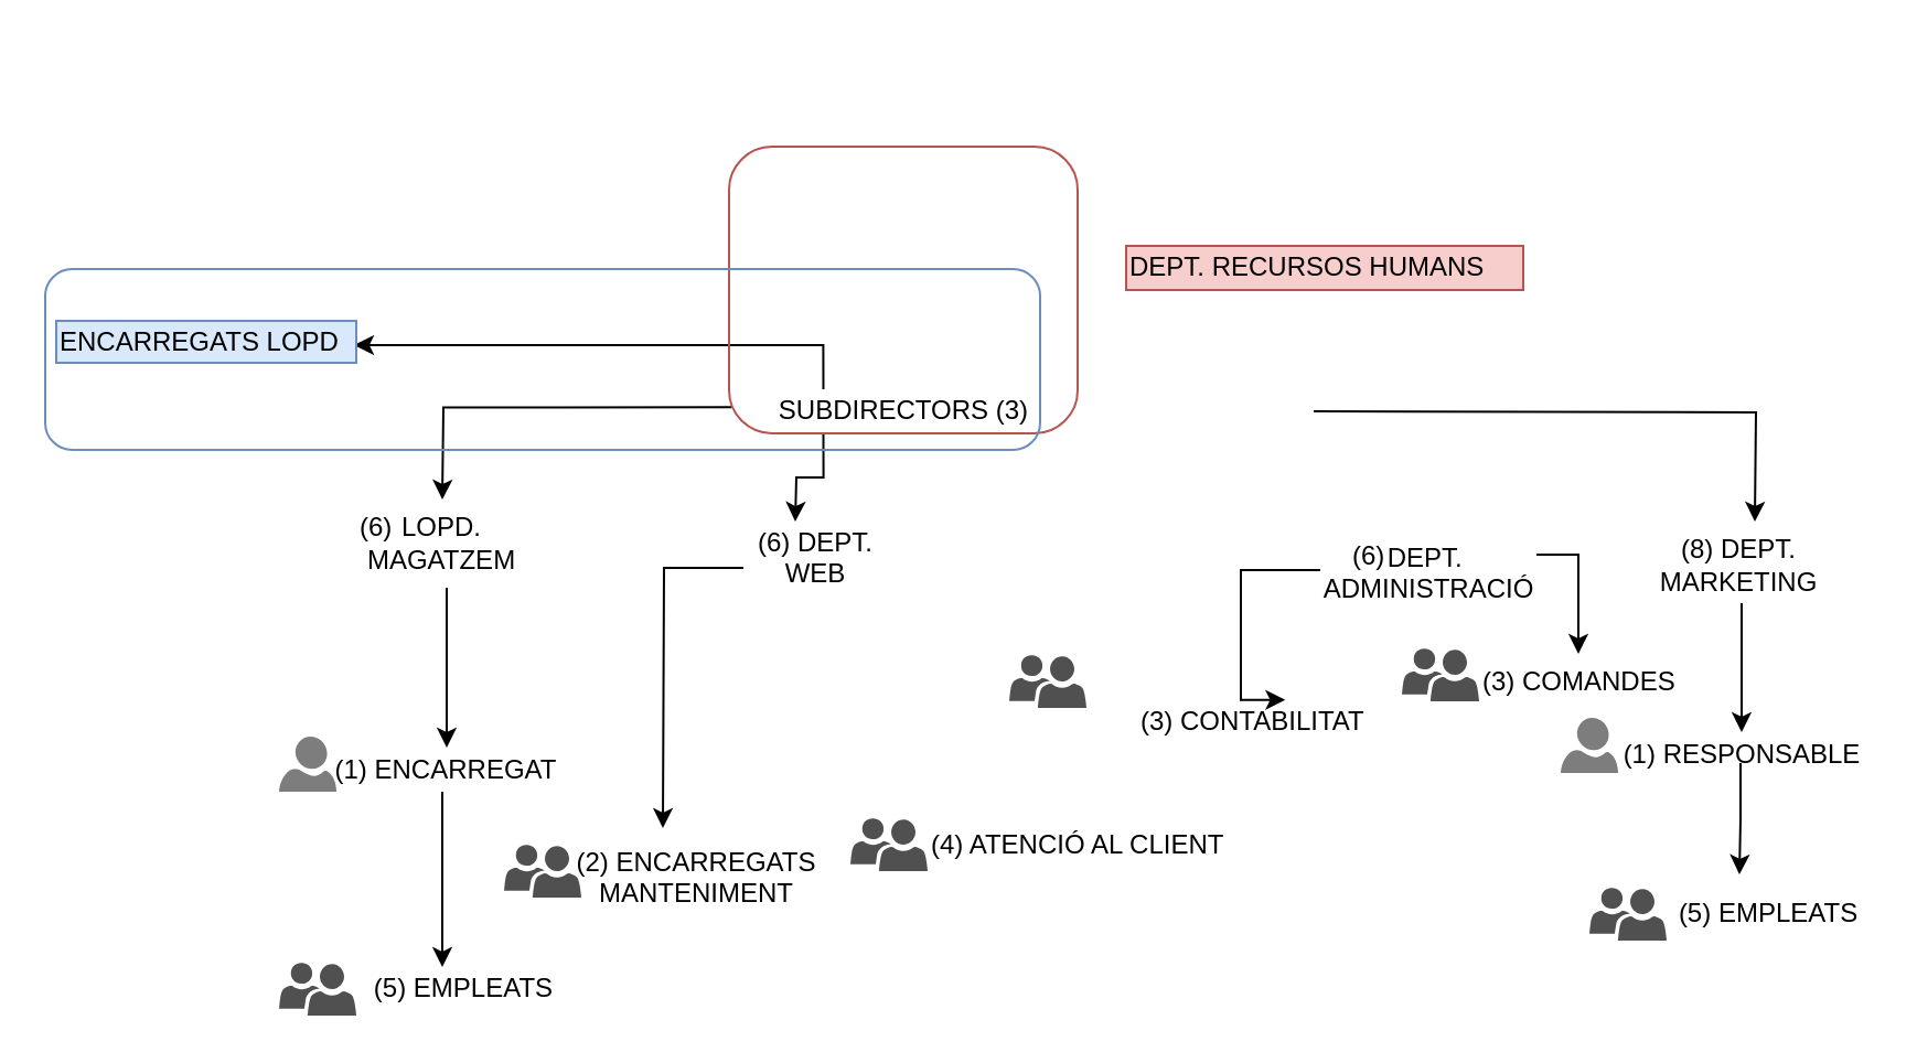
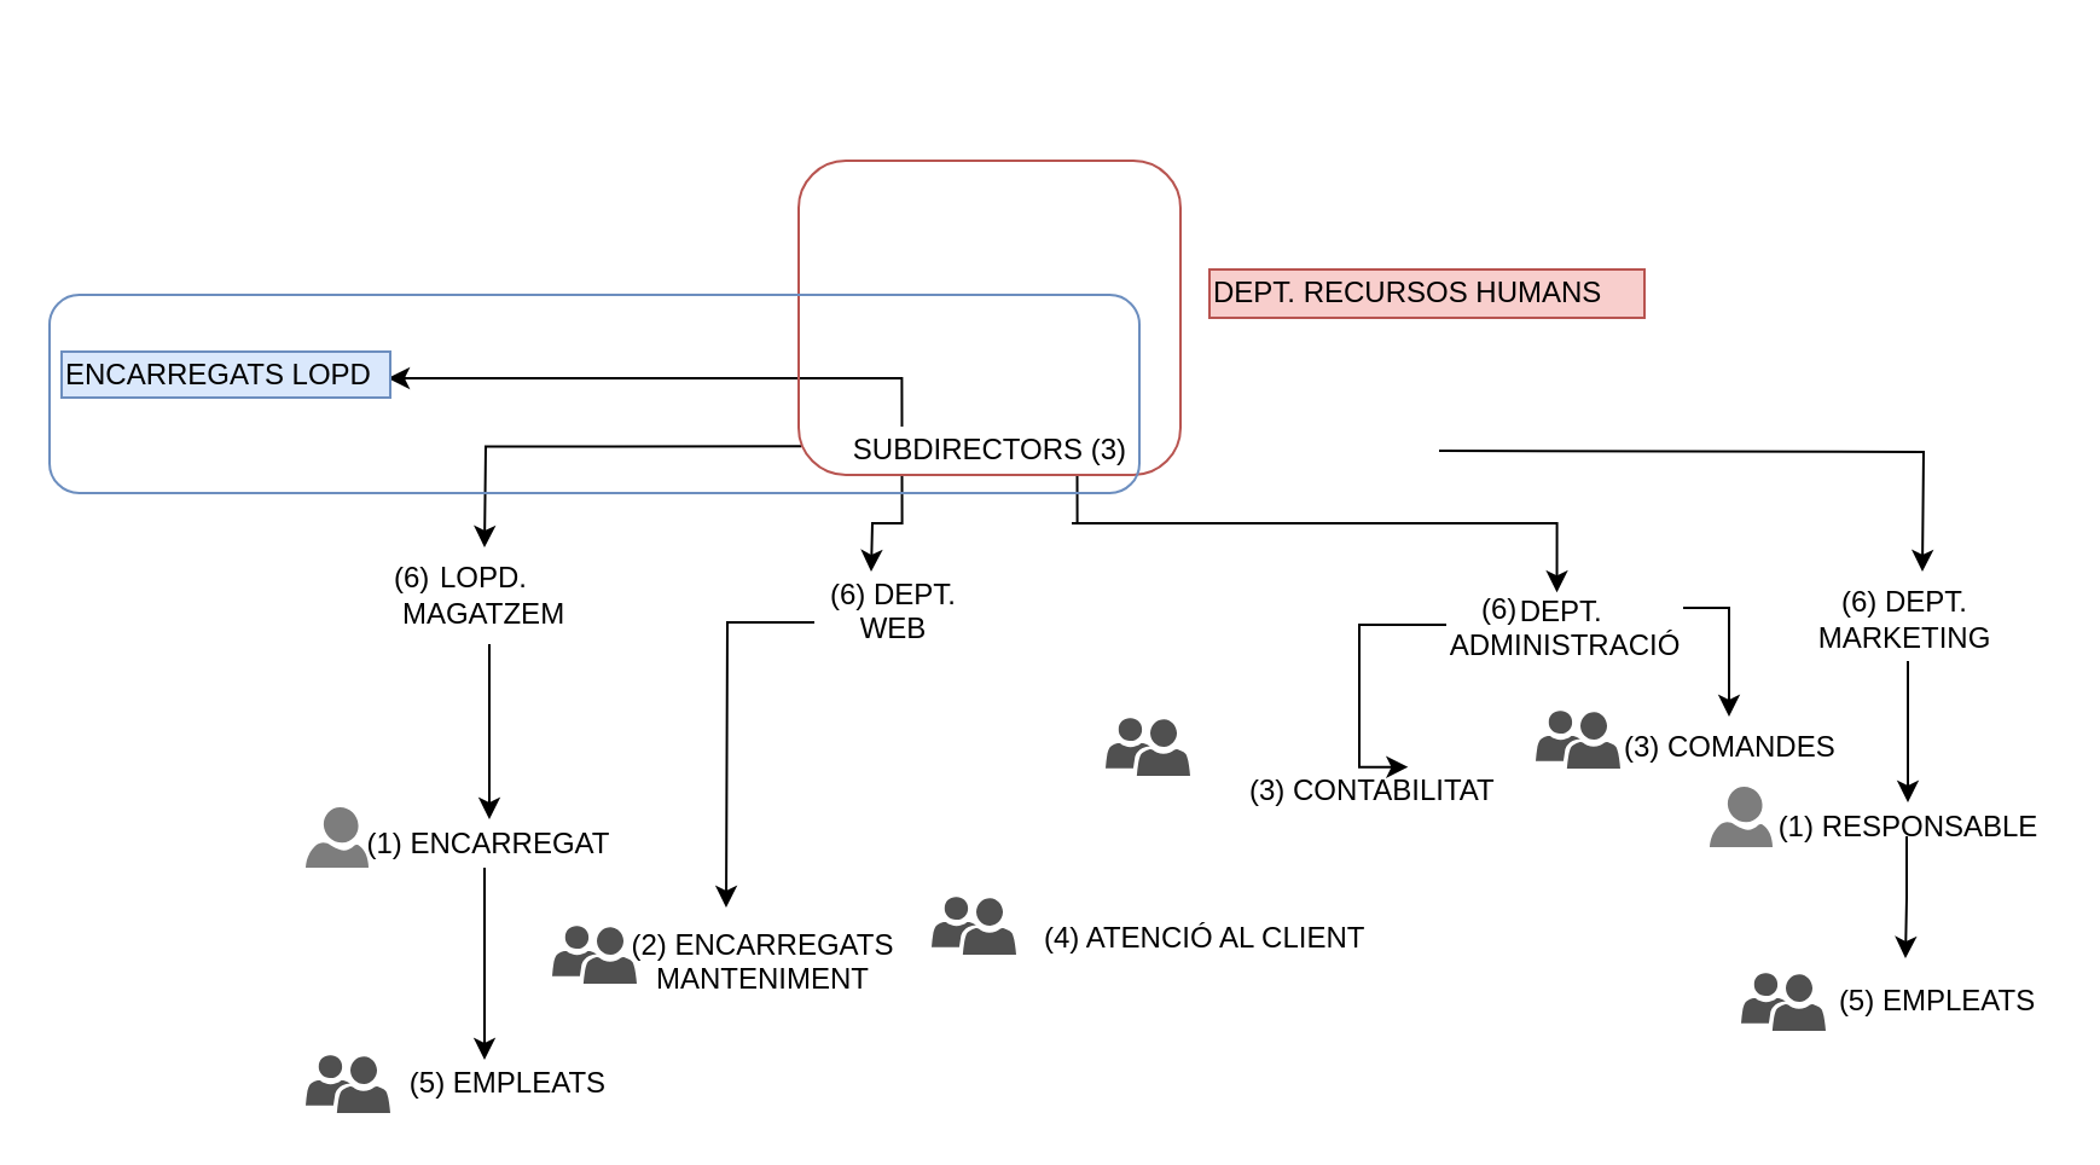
- <mxCell id="20" value="DEPT. RECURSOS HUMANS" style="text;html=1;resizable=0;points=[];autosize=1;align=left;verticalAlign=top;spacingTop=-4;fillColor=#f8cecc;strokeColor=#b85450;" parent="1" vertex="1"><mxGeometry x="510" y="111" width="180" height="20" as="geometry" /></mxCell>
+ <mxCell id="20" value="DEPT. RECURSOS HUMANS" style="text;html=1;resizable=0;points=[];autosize=1;align=left;verticalAlign=top;spacingTop=-4;fillColor=#f8cecc;strokeColor=#b85450;" parent="1" vertex="1"><mxGeometry x="500" y="111" width="180" height="20" as="geometry" /></mxCell>
+ <mxCell id="3" style="edgeStyle=orthogonalEdgeStyle;rounded=0;orthogonalLoop=1;jettySize=auto;html=1;exitX=0.75;exitY=1;exitDx=0;exitDy=0;entryX=0.467;entryY=0.054;entryDx=0;entryDy=0;entryPerimeter=0;" parent="1" source="7" target="19" edge="1"><mxGeometry relative="1" as="geometry"><mxPoint x="500" y="236" as="targetPoint" /><Array as="points"><mxPoint x="443" y="216" /><mxPoint x="536" y="216" /></Array></mxGeometry></mxCell>
- <mxCell id="9" value="(8) DEPT. MARKETING" style="text;html=1;strokeColor=none;fillColor=none;align=center;verticalAlign=middle;whiteSpace=wrap;rounded=0;" parent="1" vertex="1"><mxGeometry x="746" y="246" width="84" height="20" as="geometry" /></mxCell>
+ <mxCell id="9" value="(6) DEPT. MARKETING" style="text;html=1;strokeColor=none;fillColor=none;align=center;verticalAlign=middle;whiteSpace=wrap;rounded=0;" parent="1" vertex="1"><mxGeometry x="746" y="246" width="84" height="20" as="geometry" /></mxCell>
- <mxCell id="22" value="(4) ATENCIÓ AL CLIENT" style="text;html=1;resizable=0;points=[];autosize=1;align=left;verticalAlign=top;spacingTop=-4;" parent="1" vertex="1"><mxGeometry x="420" y="372.5" width="144" height="14" as="geometry" /></mxCell>
+ <mxCell id="22" value="(4) ATENCIÓ AL CLIENT" style="text;html=1;resizable=0;points=[];autosize=1;align=left;verticalAlign=top;spacingTop=-4;" parent="1" vertex="1"><mxGeometry x="430" y="377.5" width="144" height="14" as="geometry" /></mxCell>
